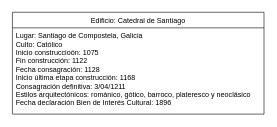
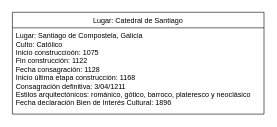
- <mxCell id="2" value="Edificio: Catedral de Santiago" style="swimlane;fontStyle=0;childLayout=stackLayout;horizontal=1;startSize=26;fillColor=none;horizontalStack=0;resizeParent=1;resizeParentMax=0;resizeLast=0;collapsible=1;marginBottom=0;" vertex="1" parent="1"><mxGeometry x="20" y="20" width="420" height="170" as="geometry" /></mxCell>
+ <mxCell id="2" value="Lugar: Catedral de Santiago" style="swimlane;fontStyle=0;childLayout=stackLayout;horizontal=1;startSize=26;fillColor=none;horizontalStack=0;resizeParent=1;resizeParentMax=0;resizeLast=0;collapsible=1;marginBottom=0;" vertex="1" parent="1"><mxGeometry x="20" y="20" width="420" height="170" as="geometry" /></mxCell>
